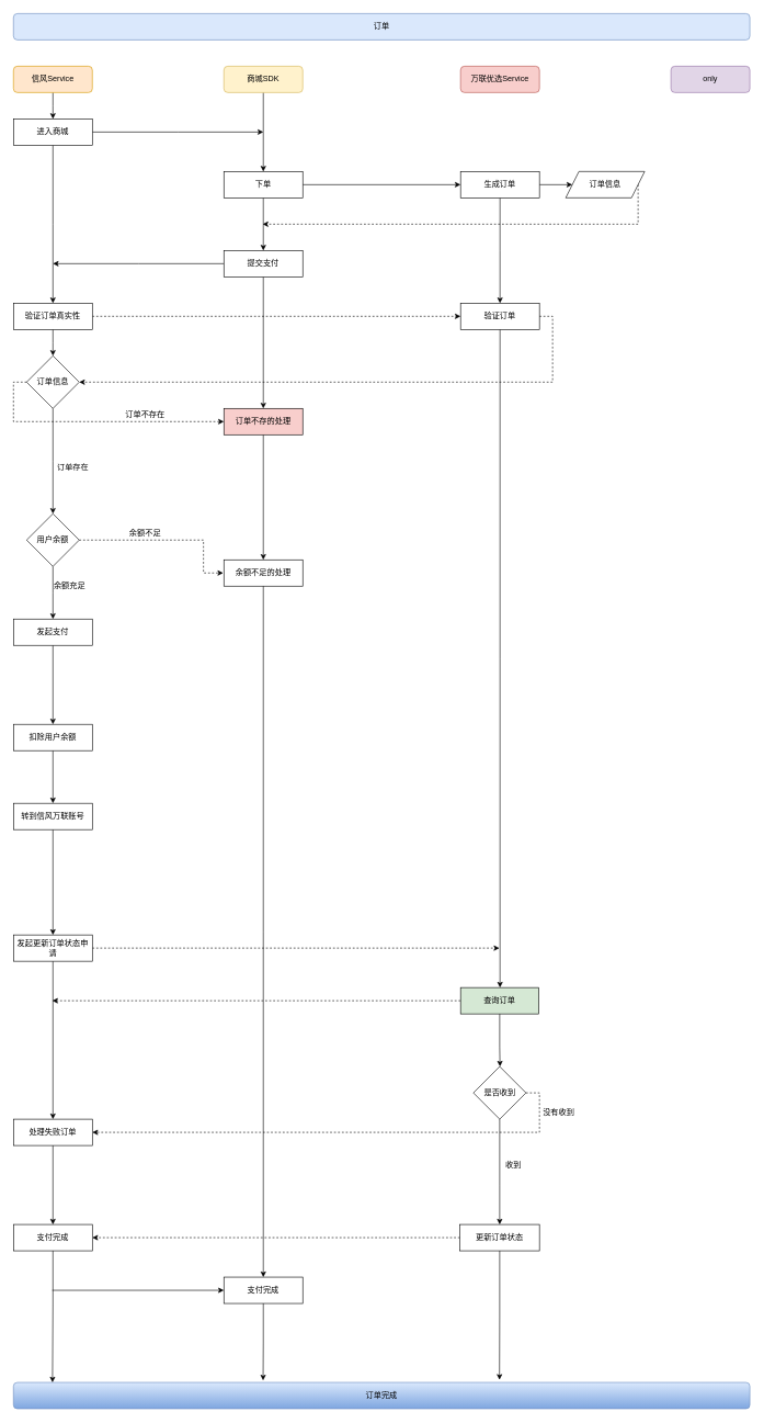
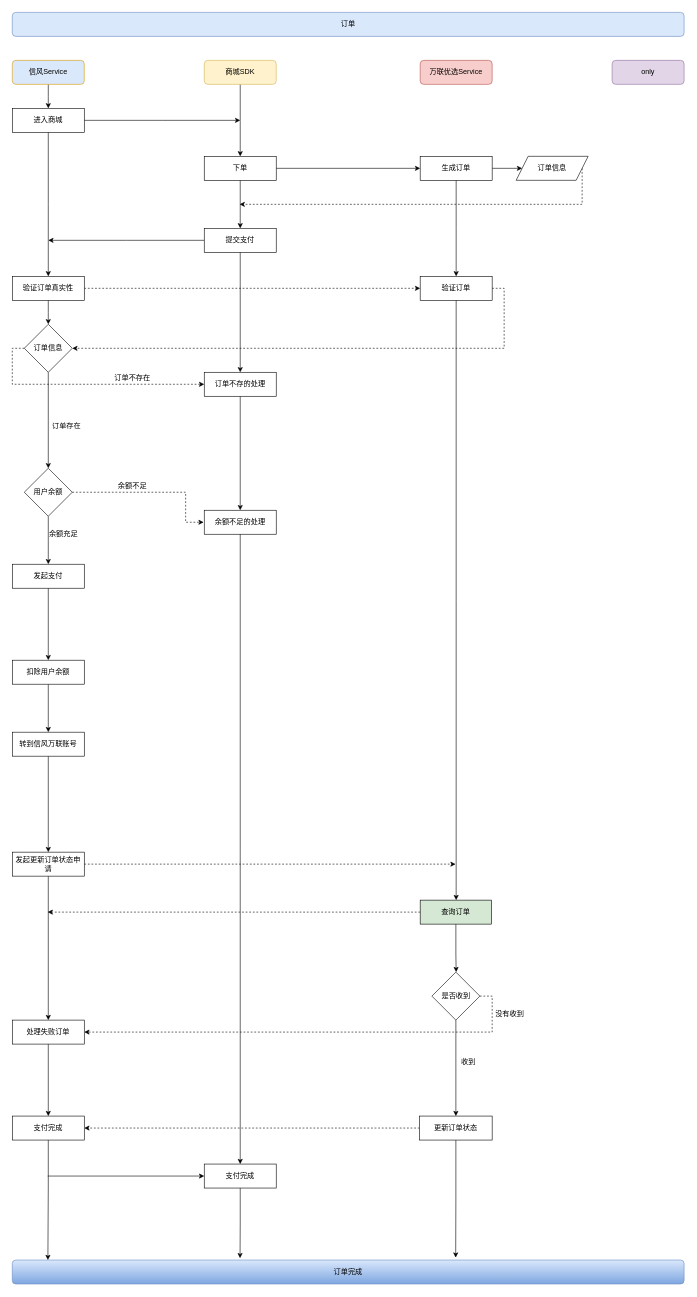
- <mxCell id="4" value="信风Service" style="rounded=1;whiteSpace=wrap;html=1;fillColor=#ffe6cc;strokeColor=#d79b00;" parent="1" vertex="1"><mxGeometry x="20" y="100" width="120" height="40" as="geometry" /></mxCell>
+ <mxCell id="4" value="信风Service" style="rounded=1;whiteSpace=wrap;html=1;fillColor=#dae8fc;strokeColor=#d79b00;" parent="1" vertex="1"><mxGeometry x="20" y="100" width="120" height="40" as="geometry" /></mxCell>
- <mxCell id="37" value="订单不存的处理" style="rounded=0;whiteSpace=wrap;html=1;fillColor=#f8cecc;" parent="1" vertex="1"><mxGeometry x="340" y="620" width="120" height="40" as="geometry" /></mxCell>
+ <mxCell id="37" value="订单不存的处理" style="rounded=0;whiteSpace=wrap;html=1;" parent="1" vertex="1"><mxGeometry x="340" y="620" width="120" height="40" as="geometry" /></mxCell>
